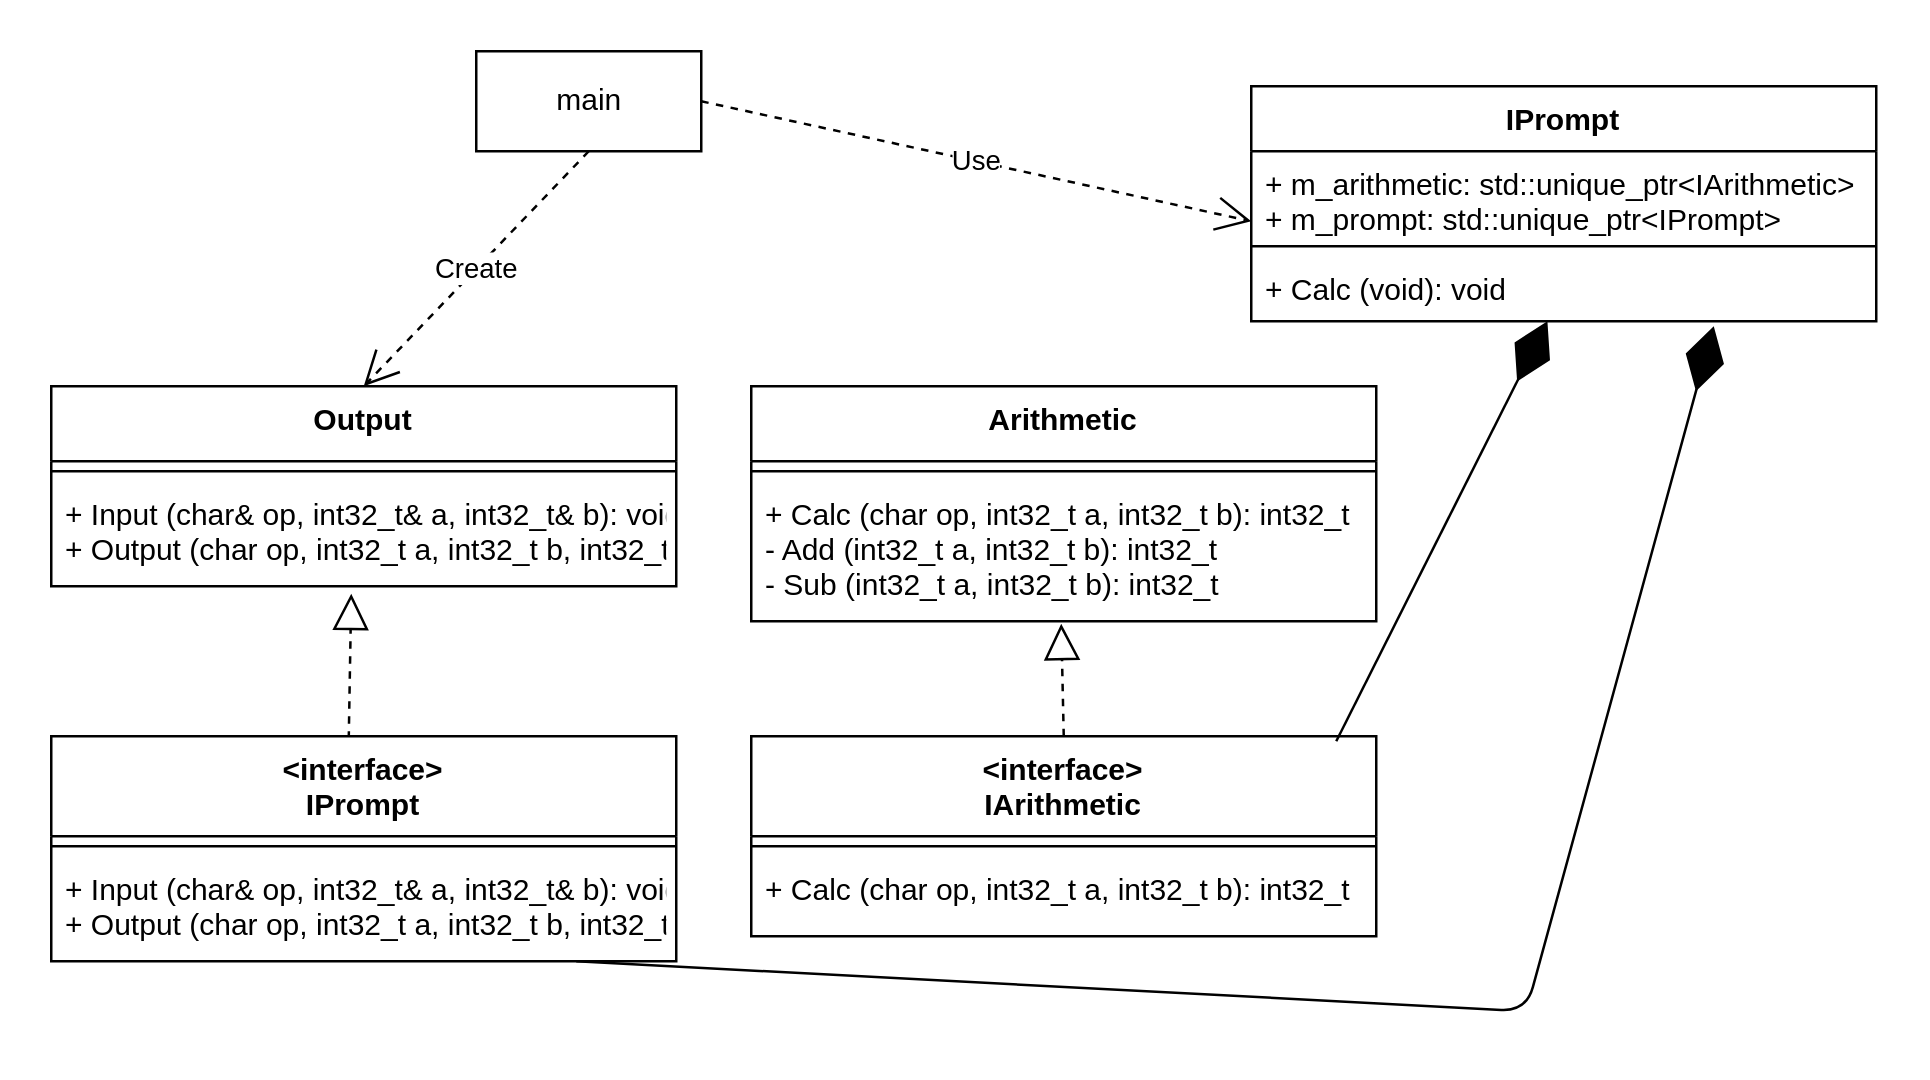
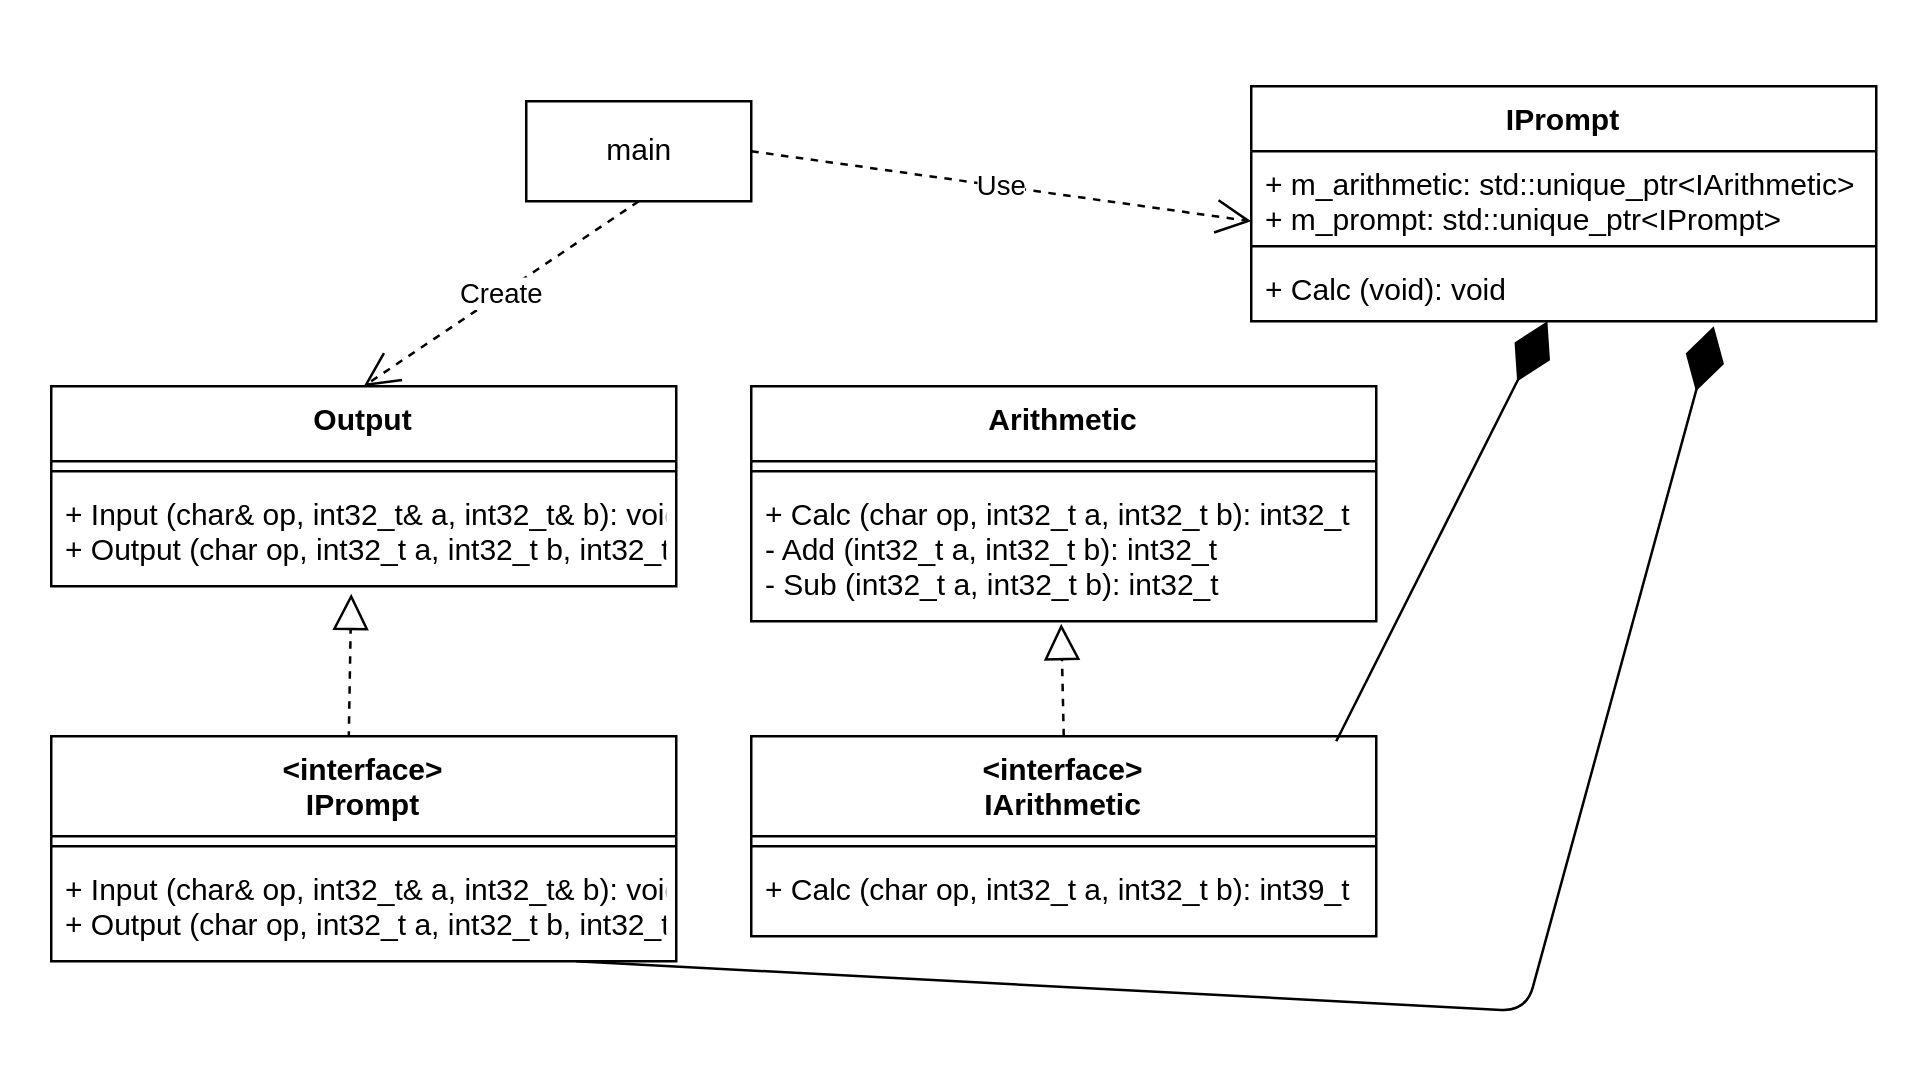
- <mxCell id="12" value="main" style="html=1;" parent="1" vertex="1"><mxGeometry x="190" y="20" width="90" height="40" as="geometry" /></mxCell>
+ <mxCell id="12" value="main" style="html=1;" parent="1" vertex="1"><mxGeometry x="210" y="40" width="90" height="40" as="geometry" /></mxCell>
- <mxCell id="7" value="+ Calc (char op, int32_t a, int32_t b): int32_t" style="text;strokeColor=none;fillColor=none;align=left;verticalAlign=top;spacingLeft=4;spacingRight=4;overflow=hidden;rotatable=0;points=[[0,0.5],[1,0.5]];portConstraint=eastwest;" parent="5" vertex="1"><mxGeometry y="48" width="250" height="32" as="geometry" /></mxCell>
+ <mxCell id="7" value="+ Calc (char op, int32_t a, int32_t b): int39_t" style="text;strokeColor=none;fillColor=none;align=left;verticalAlign=top;spacingLeft=4;spacingRight=4;overflow=hidden;rotatable=0;points=[[0,0.5],[1,0.5]];portConstraint=eastwest;" parent="5" vertex="1"><mxGeometry y="48" width="250" height="32" as="geometry" /></mxCell>
